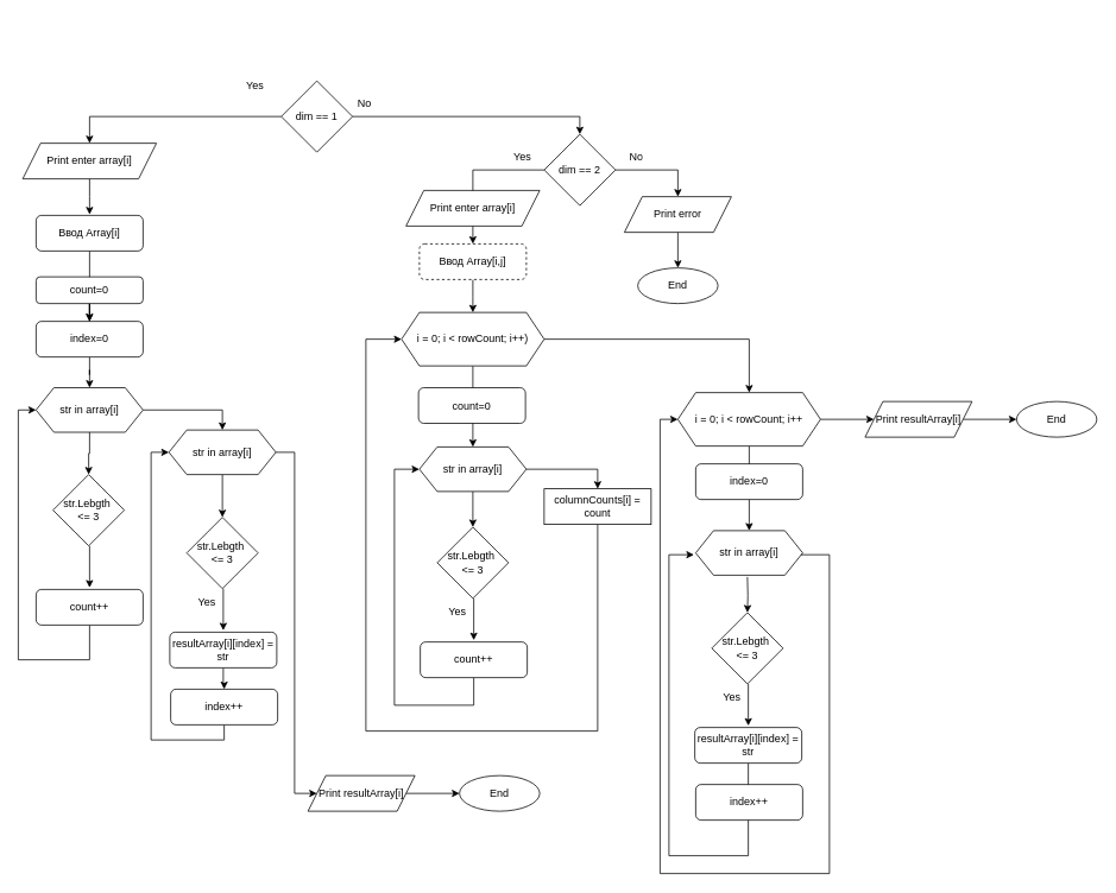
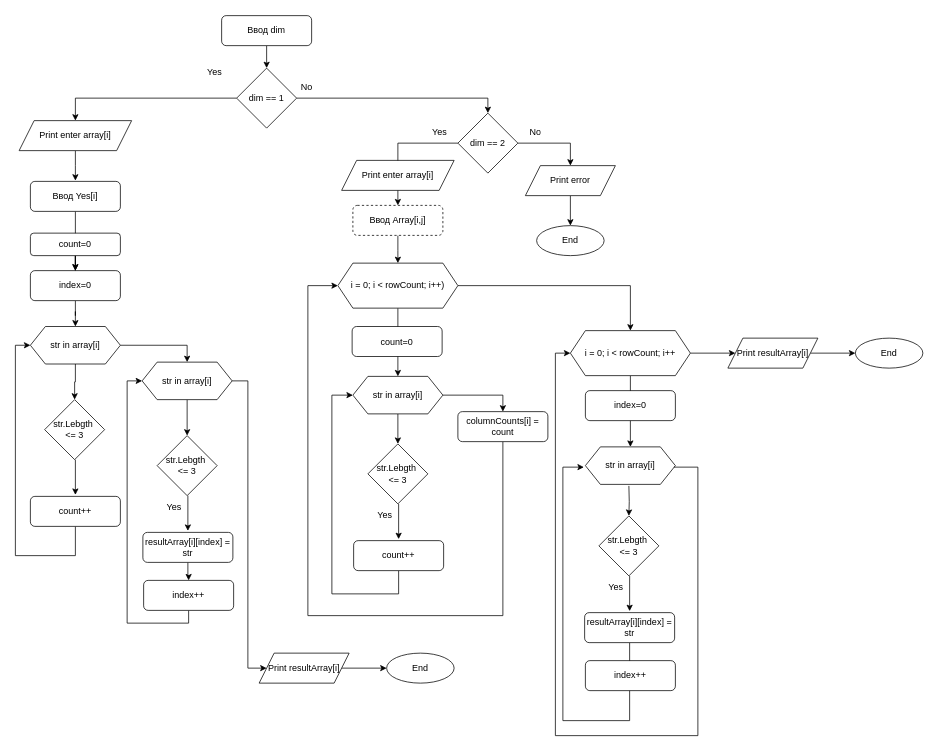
+ <mxCell id="3" value="Ввод dim" style="rounded=1;whiteSpace=wrap;html=1;" vertex="1" parent="1"><mxGeometry x="295" y="20" width="120" height="40" as="geometry" /></mxCell>
+ <mxCell id="2" style="edgeStyle=orthogonalEdgeStyle;rounded=0;orthogonalLoop=1;jettySize=auto;html=1;exitX=0.5;exitY=1;exitDx=0;exitDy=0;entryX=0.5;entryY=0;entryDx=0;entryDy=0;" edge="1" parent="1" source="3" target="6"><mxGeometry relative="1" as="geometry" /></mxCell>
- <mxCell id="8" value="Ввод Array[i]" style="rounded=1;whiteSpace=wrap;html=1;" vertex="1" parent="1"><mxGeometry x="40" y="241" width="120" height="40" as="geometry" /></mxCell>
+ <mxCell id="8" value="Ввод Yes[i]" style="rounded=1;whiteSpace=wrap;html=1;" vertex="1" parent="1"><mxGeometry x="40" y="241" width="120" height="40" as="geometry" /></mxCell>
- <mxCell id="36" value="columnCounts[i] = count" style="whiteSpace=wrap;html=1;rounded=0;" vertex="1" parent="1"><mxGeometry x="610" y="548" width="120" height="40" as="geometry" /></mxCell>
+ <mxCell id="36" value="columnCounts[i] = count" style="rounded=1;whiteSpace=wrap;html=1;" vertex="1" parent="1"><mxGeometry x="610" y="548" width="120" height="40" as="geometry" /></mxCell>
